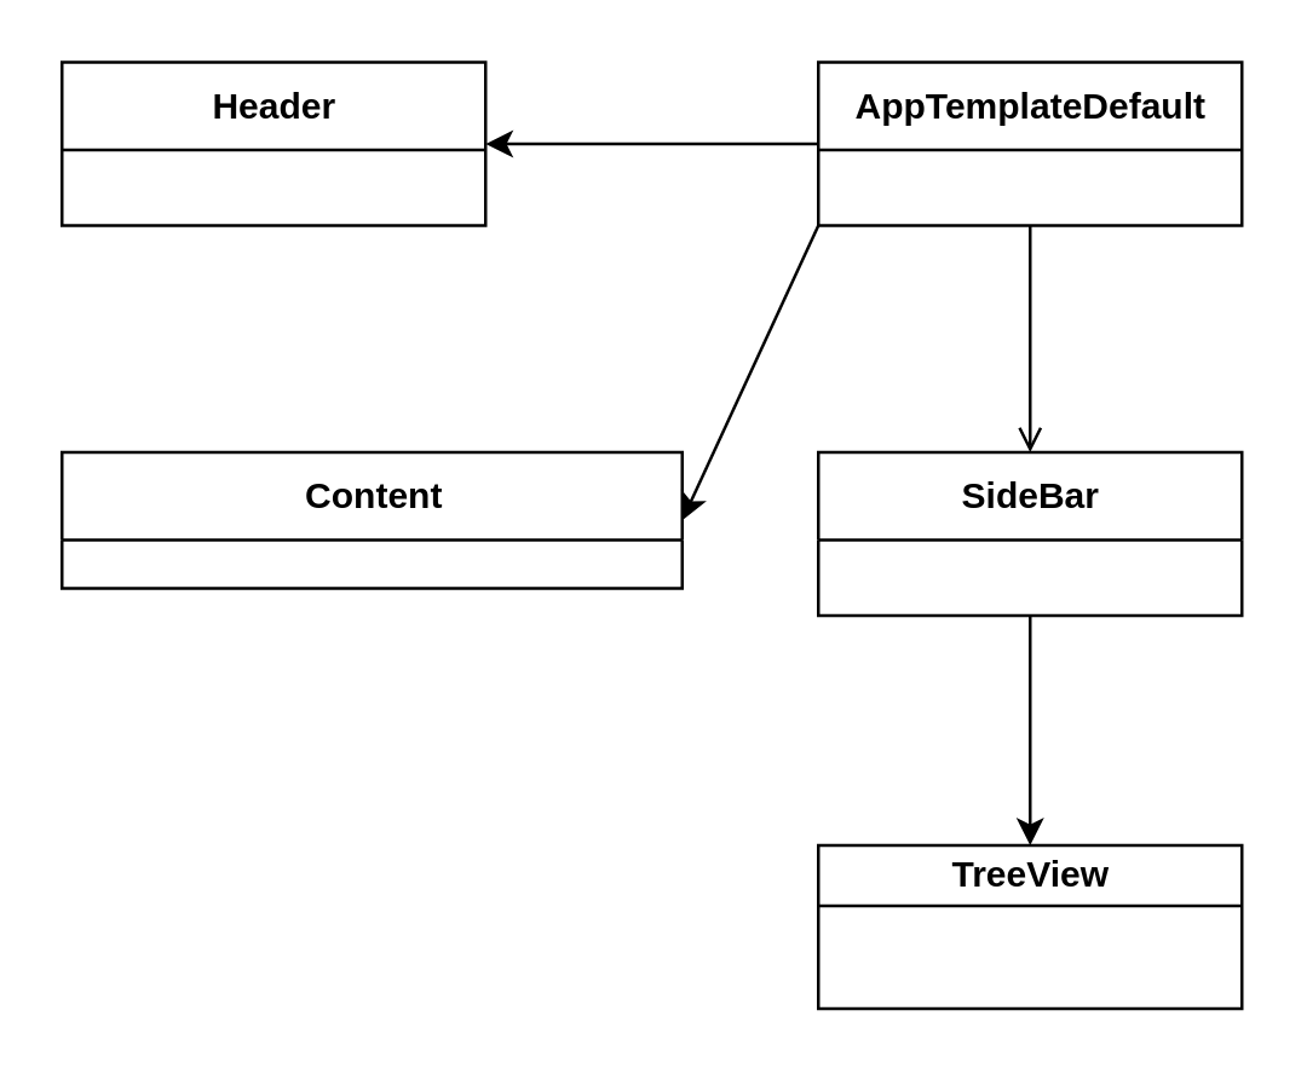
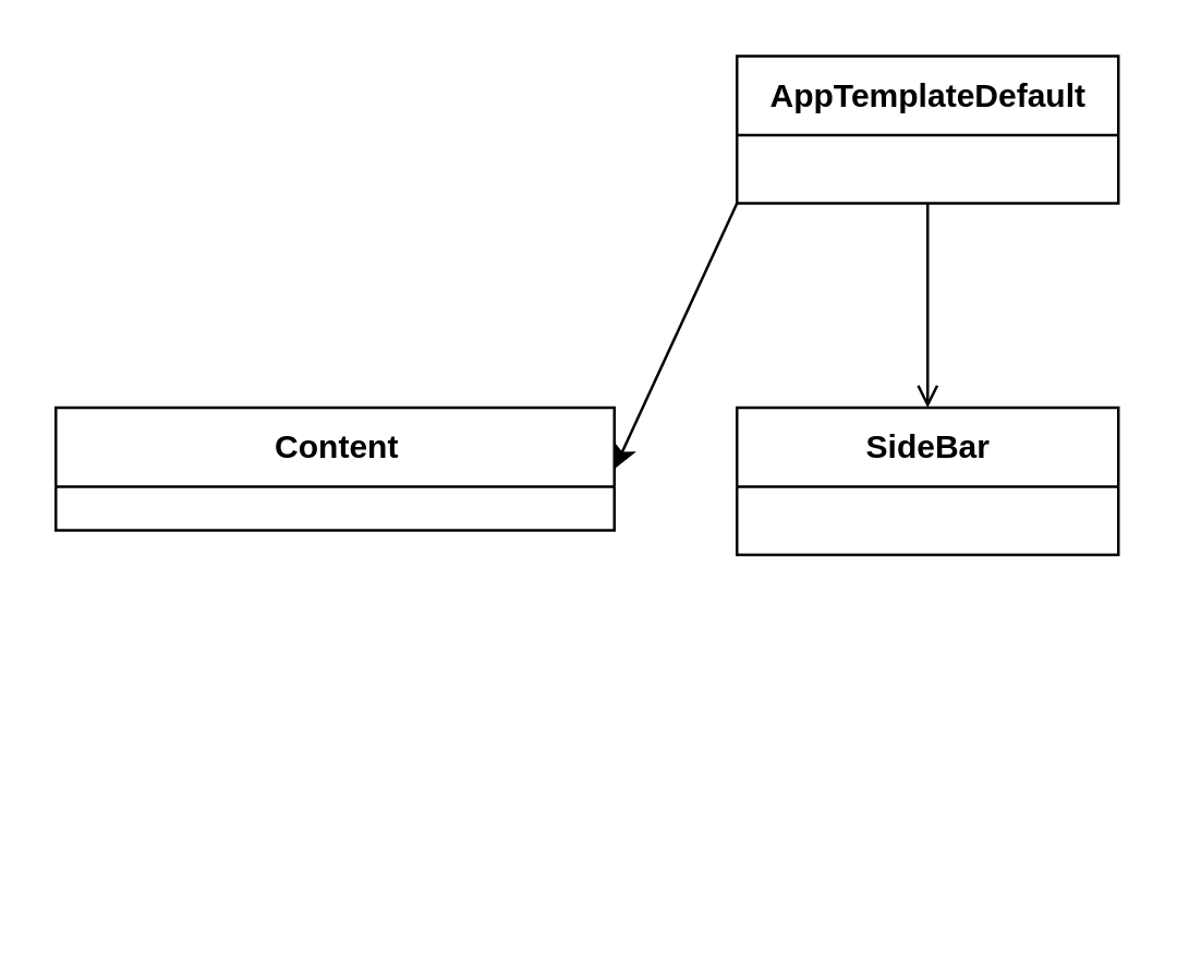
- <mxCell id="5" value="Header" style="swimlane;fontStyle=1;align=center;verticalAlign=middle;childLayout=stackLayout;horizontal=1;startSize=29;horizontalStack=0;resizeParent=1;resizeParentMax=0;resizeLast=0;collapsible=0;marginBottom=0;html=1;" vertex="1" parent="1"><mxGeometry x="20" y="20" width="140" height="54" as="geometry" /></mxCell>
- <mxCell id="7" style="edgeStyle=none;html=1;entryX=1;entryY=0.5;entryDx=0;entryDy=0;" edge="1" parent="1" source="10" target="5"><mxGeometry relative="1" as="geometry" /></mxCell>
- <mxCell id="3" style="edgeStyle=none;html=1;entryX=0.5;entryY=0;entryDx=0;entryDy=0;" edge="1" parent="1" source="4" target="6"><mxGeometry relative="1" as="geometry" /></mxCell>
- <mxCell id="6" value="TreeView" style="swimlane;fontStyle=1;align=center;verticalAlign=middle;childLayout=stackLayout;horizontal=1;startSize=20;horizontalStack=0;resizeParent=1;resizeParentMax=0;resizeLast=0;collapsible=0;marginBottom=0;html=1;" vertex="1" parent="1"><mxGeometry x="270" y="279" width="140" height="54" as="geometry" /></mxCell>
